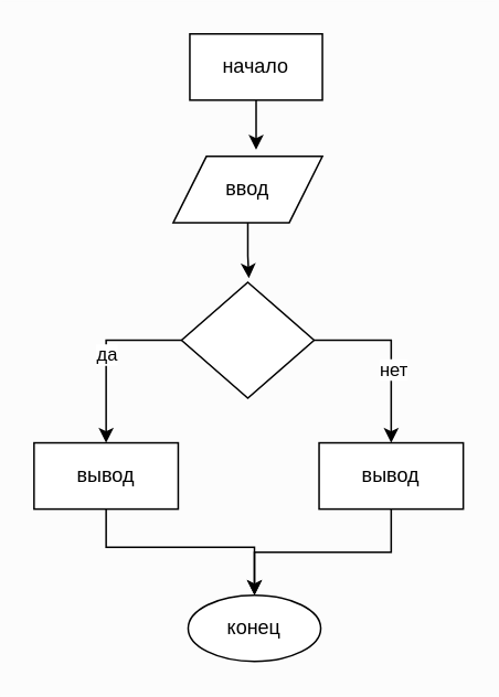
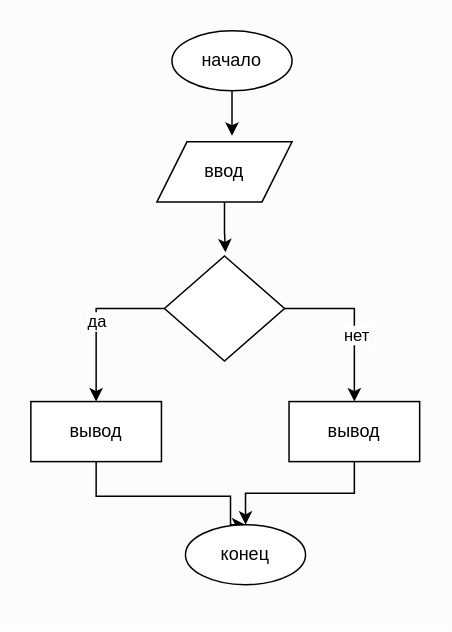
- <mxCell id="3" value="начало" style="whiteSpace=wrap;html=1;rounded=0;" vertex="1" parent="1"><mxGeometry x="114" y="20" width="80" height="40" as="geometry" /></mxCell>
+ <mxCell id="3" value="начало" style="ellipse;whiteSpace=wrap;html=1;" vertex="1" parent="1"><mxGeometry x="114" y="20" width="80" height="40" as="geometry" /></mxCell>
- <mxCell id="15" value="конец" style="ellipse;whiteSpace=wrap;html=1;" vertex="1" parent="1"><mxGeometry x="113" y="359" width="80" height="40" as="geometry" /></mxCell>
+ <mxCell id="15" value="конец" style="ellipse;whiteSpace=wrap;html=1;" vertex="1" parent="1"><mxGeometry x="123" y="349" width="80" height="40" as="geometry" /></mxCell>
